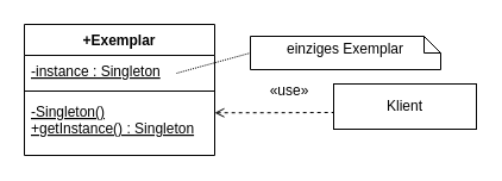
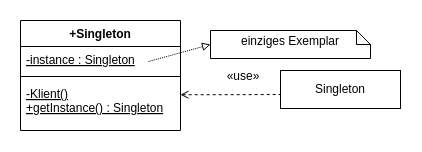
- <mxCell id="2" value="+Exemplar" style="swimlane;fontStyle=1;align=center;verticalAlign=top;childLayout=stackLayout;horizontal=1;startSize=26;horizontalStack=0;resizeParent=1;resizeParentMax=0;resizeLast=0;collapsible=1;marginBottom=0;" parent="1" vertex="1"><mxGeometry x="20" y="20" width="160" height="110" as="geometry" /></mxCell>
+ <mxCell id="2" value="+Singleton" style="swimlane;fontStyle=1;align=center;verticalAlign=top;childLayout=stackLayout;horizontal=1;startSize=26;horizontalStack=0;resizeParent=1;resizeParentMax=0;resizeLast=0;collapsible=1;marginBottom=0;" parent="1" vertex="1"><mxGeometry x="20" y="20" width="160" height="110" as="geometry" /></mxCell>
- <mxCell id="7" style="rounded=0;orthogonalLoop=1;jettySize=auto;html=1;exitX=0.8;exitY=0.577;exitDx=0;exitDy=0;dashed=1;dashPattern=1 1;endArrow=none;endFill=0;exitPerimeter=0;entryX=0;entryY=0.5;entryDx=0;entryDy=0;entryPerimeter=0;" parent="1" source="3" target="6" edge="1"><mxGeometry relative="1" as="geometry"><mxPoint x="250" y="110" as="targetPoint" /></mxGeometry></mxCell>
+ <mxCell id="7" style="rounded=0;orthogonalLoop=1;jettySize=auto;html=1;exitX=0.8;exitY=0.577;exitDx=0;exitDy=0;dashed=1;dashPattern=1 1;endArrow=block;endFill=0;exitPerimeter=0;entryX=0;entryY=0.5;entryDx=0;entryDy=0;entryPerimeter=0;" parent="1" source="3" target="6" edge="1"><mxGeometry relative="1" as="geometry"><mxPoint x="250" y="110" as="targetPoint" /></mxGeometry></mxCell>
- <mxCell id="8" value="Klient" style="rounded=0;whiteSpace=wrap;html=1;" vertex="1" parent="1"><mxGeometry x="280" y="70" width="120" height="38" as="geometry" /></mxCell>
+ <mxCell id="8" value="Singleton" style="rounded=0;whiteSpace=wrap;html=1;" vertex="1" parent="1"><mxGeometry x="280" y="70" width="120" height="38" as="geometry" /></mxCell>
- <mxCell id="5" value="-Singleton()&#10;+getInstance() : Singleton" style="text;strokeColor=none;fillColor=none;align=left;verticalAlign=top;spacingLeft=4;spacingRight=4;overflow=hidden;rotatable=0;points=[[0,0.5],[1,0.5]];portConstraint=eastwest;fontStyle=4" parent="2" vertex="1"><mxGeometry y="60" width="160" height="50" as="geometry" /></mxCell>
+ <mxCell id="5" value="-Klient()&#10;+getInstance() : Singleton" style="text;strokeColor=none;fillColor=none;align=left;verticalAlign=top;spacingLeft=4;spacingRight=4;overflow=hidden;rotatable=0;points=[[0,0.5],[1,0.5]];portConstraint=eastwest;fontStyle=4" parent="2" vertex="1"><mxGeometry y="60" width="160" height="50" as="geometry" /></mxCell>
